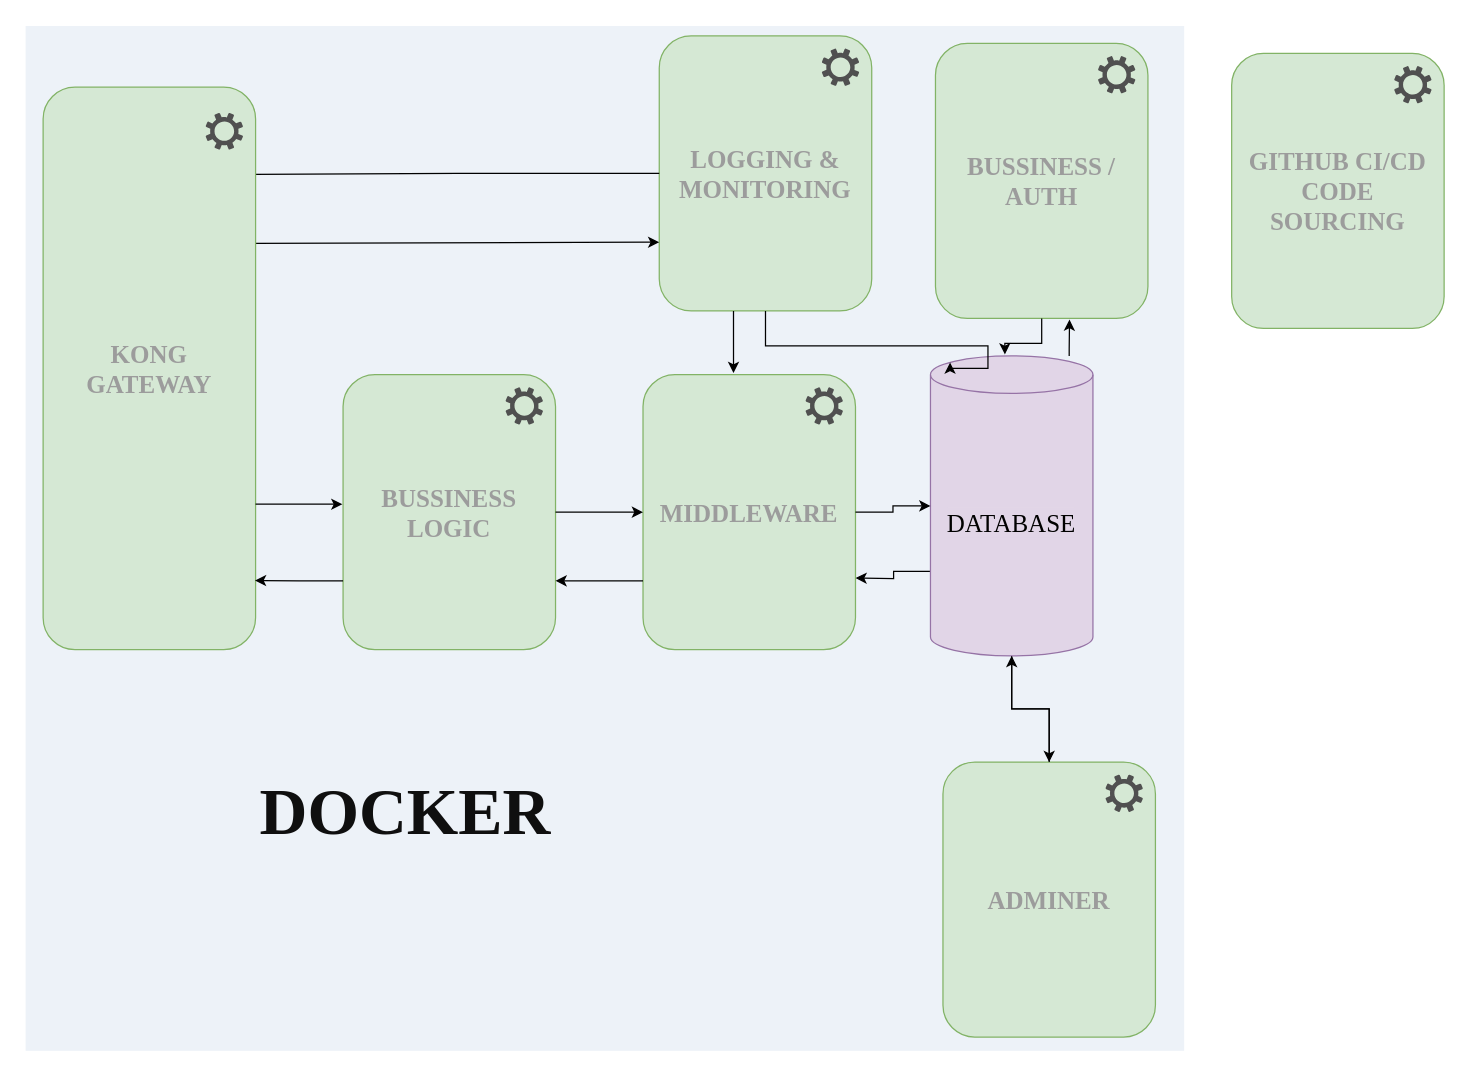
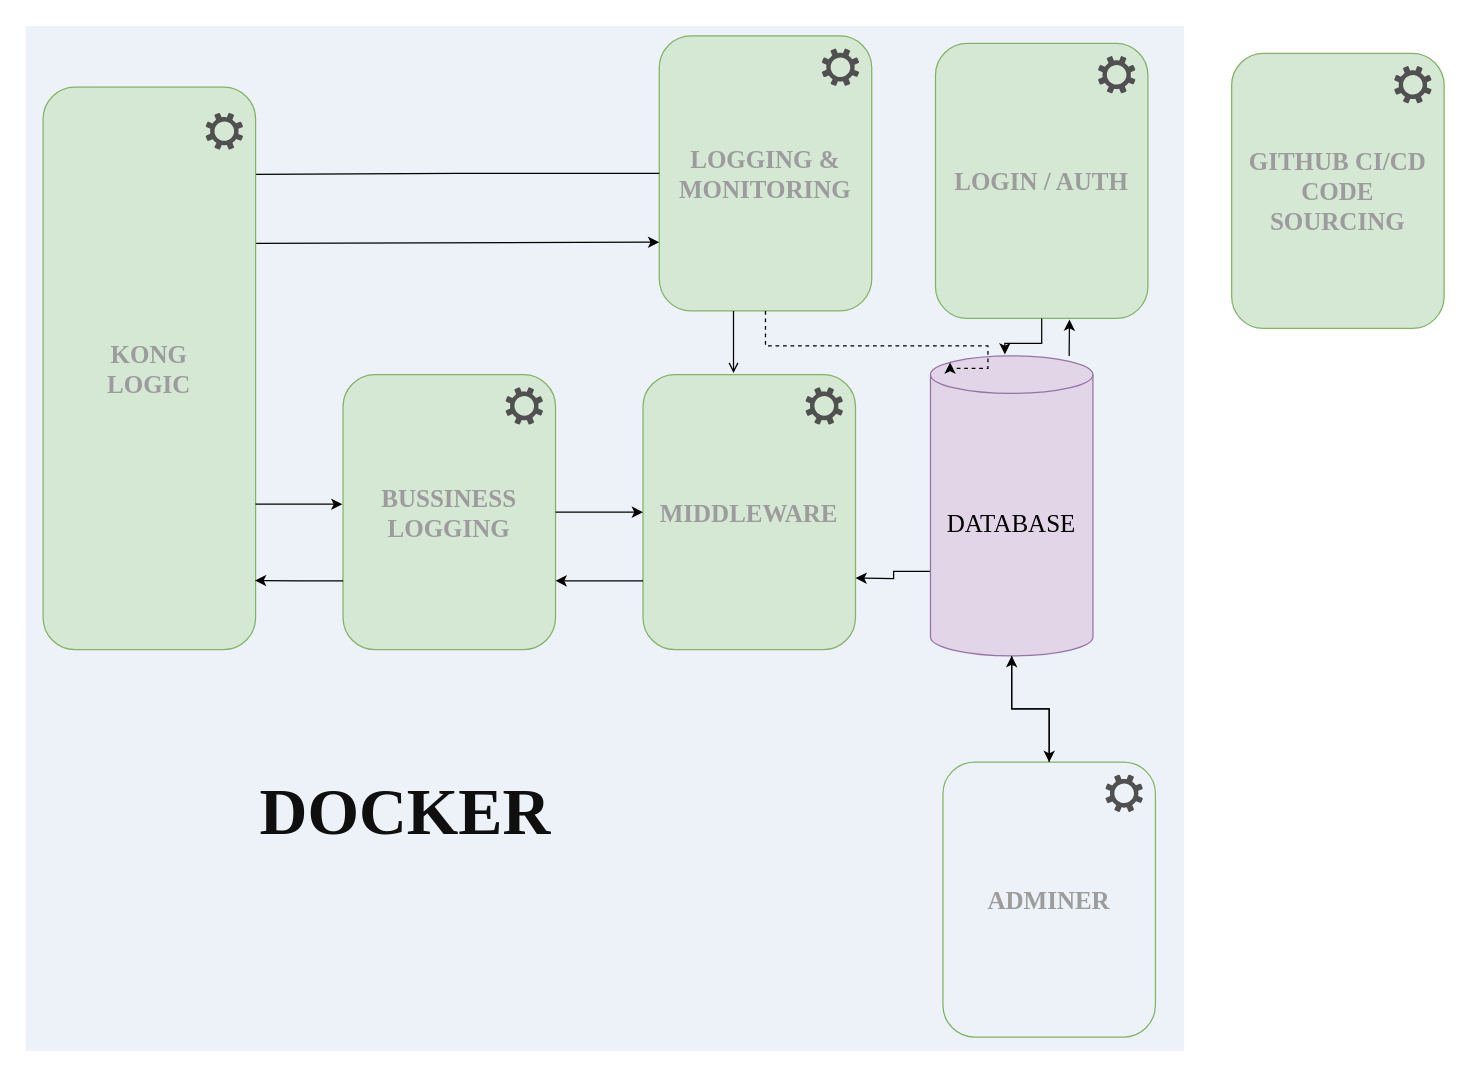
- <mxCell id="4" value="&lt;font face=&quot;Times New Roman&quot; color=&quot;#9c9c9c&quot;&gt;&lt;span style=&quot;font-size: 20px;&quot;&gt;&lt;b&gt;BUSSINESS / AUTH&lt;/b&gt;&lt;/span&gt;&lt;/font&gt;" style="rounded=1;whiteSpace=wrap;html=1;fillColor=#d5e8d4;strokeColor=#82b366;align=center;" vertex="1" parent="3"><mxGeometry width="170" height="220" as="geometry" /></mxCell>
+ <mxCell id="4" value="&lt;font face=&quot;Times New Roman&quot; color=&quot;#9c9c9c&quot;&gt;&lt;span style=&quot;font-size: 20px;&quot;&gt;&lt;b&gt;LOGIN / AUTH&lt;/b&gt;&lt;/span&gt;&lt;/font&gt;" style="rounded=1;whiteSpace=wrap;html=1;fillColor=#d5e8d4;strokeColor=#82b366;align=center;" vertex="1" parent="3"><mxGeometry width="170" height="220" as="geometry" /></mxCell>
- <mxCell id="30" style="edgeStyle=orthogonalEdgeStyle;rounded=0;orthogonalLoop=1;jettySize=auto;html=1;strokeColor=default;fontFamily=Times New Roman;fontSize=20;fontColor=#0F0F0F;entryX=0.121;entryY=0.022;entryDx=0;entryDy=0;entryPerimeter=0;" edge="1" parent="1" source="10" target="18"><mxGeometry relative="1" as="geometry"><mxPoint x="839" y="289" as="targetPoint" /><Array as="points"><mxPoint x="612" y="276" /><mxPoint x="790" y="276" /><mxPoint x="790" y="294" /></Array></mxGeometry></mxCell>
+ <mxCell id="30" style="edgeStyle=orthogonalEdgeStyle;rounded=0;orthogonalLoop=1;jettySize=auto;html=1;strokeColor=default;fontFamily=Times New Roman;fontSize=20;fontColor=#0F0F0F;entryX=0.121;entryY=0.022;entryDx=0;entryDy=0;entryPerimeter=0;dashed=1;" edge="1" parent="1" source="10" target="18"><mxGeometry relative="1" as="geometry"><mxPoint x="839" y="289" as="targetPoint" /><Array as="points"><mxPoint x="612" y="276" /><mxPoint x="790" y="276" /><mxPoint x="790" y="294" /></Array></mxGeometry></mxCell>
- <mxCell id="29" style="edgeStyle=orthogonalEdgeStyle;rounded=0;orthogonalLoop=1;jettySize=auto;html=1;entryX=0.426;entryY=-0.006;entryDx=0;entryDy=0;entryPerimeter=0;strokeColor=default;fontFamily=Times New Roman;fontSize=20;fontColor=#0F0F0F;" edge="1" parent="1" source="10" target="21"><mxGeometry relative="1" as="geometry"><Array as="points"><mxPoint x="586" y="269" /></Array></mxGeometry></mxCell>
+ <mxCell id="29" style="edgeStyle=orthogonalEdgeStyle;rounded=0;orthogonalLoop=1;jettySize=auto;html=1;entryX=0.426;entryY=-0.006;entryDx=0;entryDy=0;entryPerimeter=0;strokeColor=default;fontFamily=Times New Roman;fontSize=20;fontColor=#0F0F0F;endArrow=open;" edge="1" parent="1" source="10" target="21"><mxGeometry relative="1" as="geometry"><Array as="points"><mxPoint x="586" y="269" /></Array></mxGeometry></mxCell>
- <mxCell id="34" value="&lt;font face=&quot;Times New Roman&quot; color=&quot;#9c9c9c&quot;&gt;&lt;span style=&quot;font-size: 20px;&quot;&gt;&lt;b&gt;KONG &lt;br&gt;GATEWAY&lt;br&gt;&lt;/b&gt;&lt;/span&gt;&lt;/font&gt;" style="rounded=1;whiteSpace=wrap;html=1;fillColor=#d5e8d4;strokeColor=#82b366;align=center;" vertex="1" parent="33"><mxGeometry width="170" height="450" as="geometry" /></mxCell>
+ <mxCell id="34" value="&lt;font face=&quot;Times New Roman&quot; color=&quot;#9c9c9c&quot;&gt;&lt;span style=&quot;font-size: 20px;&quot;&gt;&lt;b&gt;KONG &lt;br&gt;LOGIC&lt;br&gt;&lt;/b&gt;&lt;/span&gt;&lt;/font&gt;" style="rounded=1;whiteSpace=wrap;html=1;fillColor=#d5e8d4;strokeColor=#82b366;align=center;" vertex="1" parent="33"><mxGeometry width="170" height="450" as="geometry" /></mxCell>
- <mxCell id="24" value="&lt;font face=&quot;Times New Roman&quot; color=&quot;#9c9c9c&quot;&gt;&lt;span style=&quot;font-size: 20px;&quot;&gt;&lt;b&gt;BUSSINESS LOGIC&lt;br&gt;&lt;/b&gt;&lt;/span&gt;&lt;/font&gt;" style="rounded=1;whiteSpace=wrap;html=1;fillColor=#d5e8d4;strokeColor=#82b366;align=center;" vertex="1" parent="23"><mxGeometry width="170" height="220" as="geometry" /></mxCell>
+ <mxCell id="24" value="&lt;font face=&quot;Times New Roman&quot; color=&quot;#9c9c9c&quot;&gt;&lt;span style=&quot;font-size: 20px;&quot;&gt;&lt;b&gt;BUSSINESS LOGGING&lt;br&gt;&lt;/b&gt;&lt;/span&gt;&lt;/font&gt;" style="rounded=1;whiteSpace=wrap;html=1;fillColor=#d5e8d4;strokeColor=#82b366;align=center;" vertex="1" parent="23"><mxGeometry width="170" height="220" as="geometry" /></mxCell>
- <mxCell id="26" style="edgeStyle=orthogonalEdgeStyle;rounded=0;orthogonalLoop=1;jettySize=auto;html=1;entryX=0;entryY=0.5;entryDx=0;entryDy=0;entryPerimeter=0;strokeColor=default;fontFamily=Times New Roman;fontSize=20;fontColor=#0F0F0F;" edge="1" parent="1" source="21" target="18"><mxGeometry relative="1" as="geometry" /></mxCell>
- <mxCell id="7" value="&lt;font face=&quot;Times New Roman&quot; color=&quot;#9c9c9c&quot;&gt;&lt;span style=&quot;font-size: 20px;&quot;&gt;&lt;b&gt;ADMINER&lt;br&gt;&lt;/b&gt;&lt;/span&gt;&lt;/font&gt;" style="rounded=1;whiteSpace=wrap;html=1;fillColor=#d5e8d4;strokeColor=#82b366;align=center;" vertex="1" parent="6"><mxGeometry width="170" height="220" as="geometry" /></mxCell>
+ <mxCell id="7" value="&lt;font face=&quot;Times New Roman&quot; color=&quot;#9c9c9c&quot;&gt;&lt;span style=&quot;font-size: 20px;&quot;&gt;&lt;b&gt;ADMINER&lt;br&gt;&lt;/b&gt;&lt;/span&gt;&lt;/font&gt;" style="rounded=1;whiteSpace=wrap;html=1;fillColor=#edf2f8;strokeColor=#82b366;align=center;" vertex="1" parent="6"><mxGeometry width="170" height="220" as="geometry" /></mxCell>
